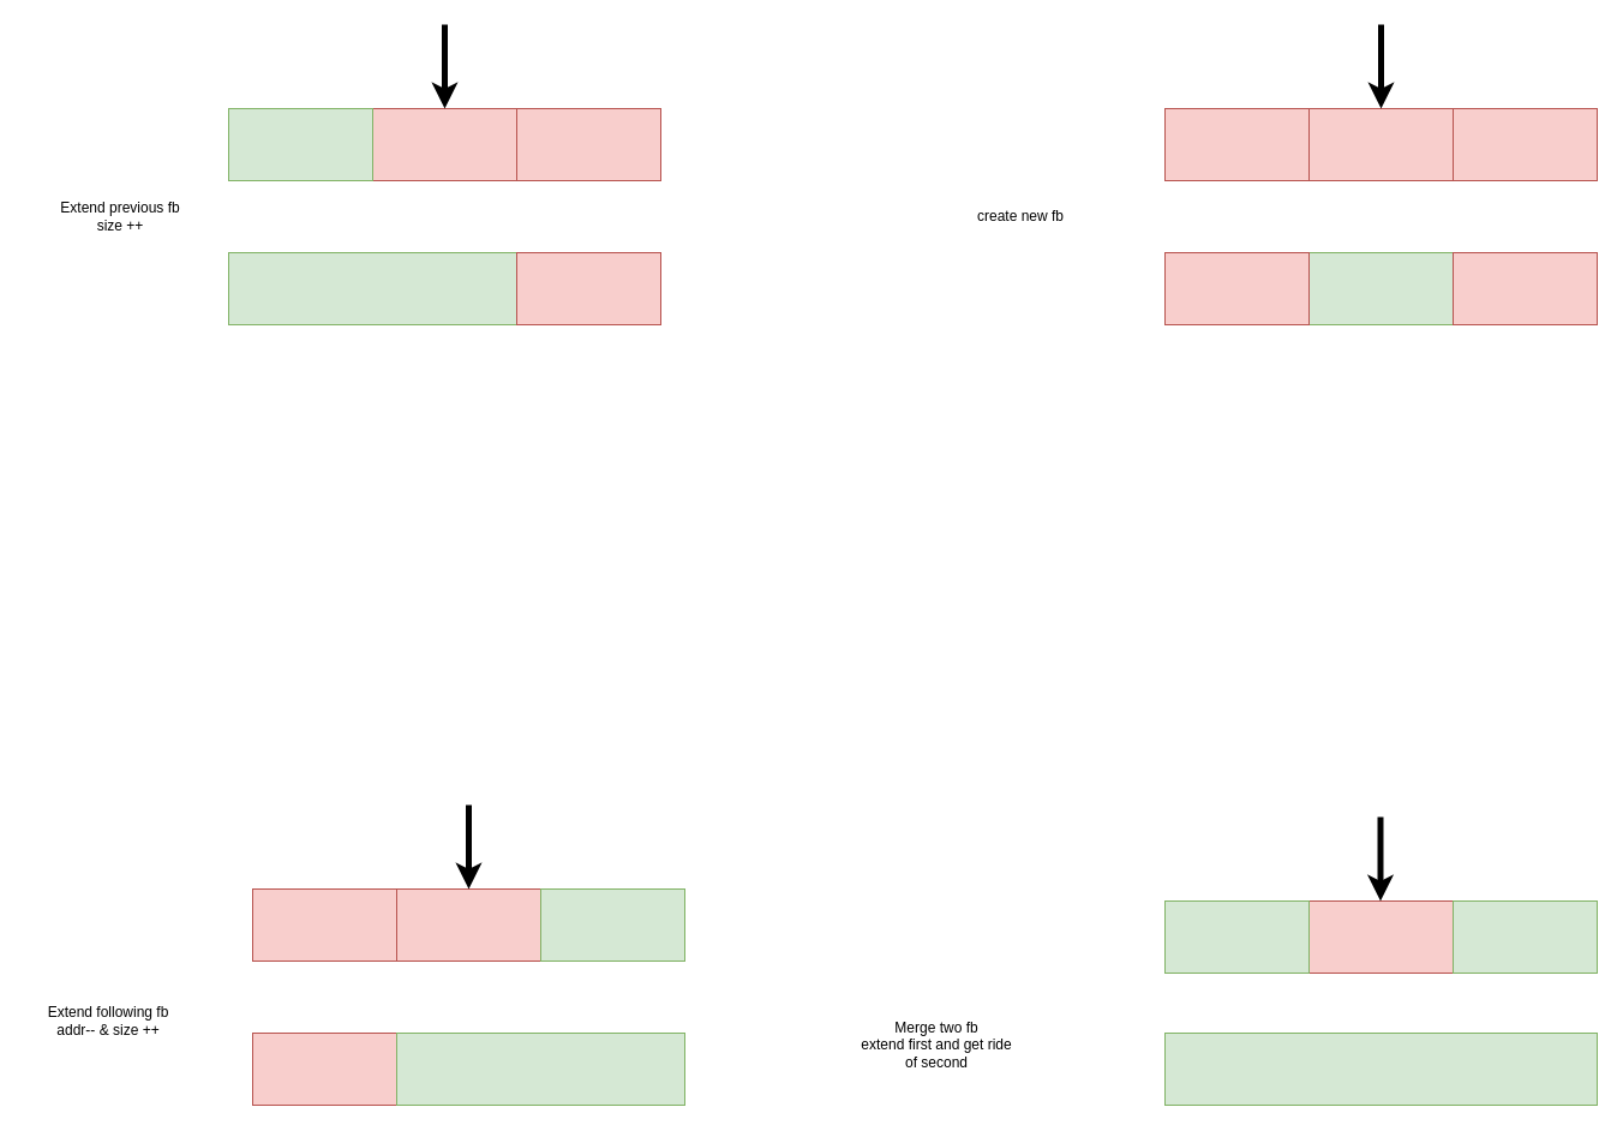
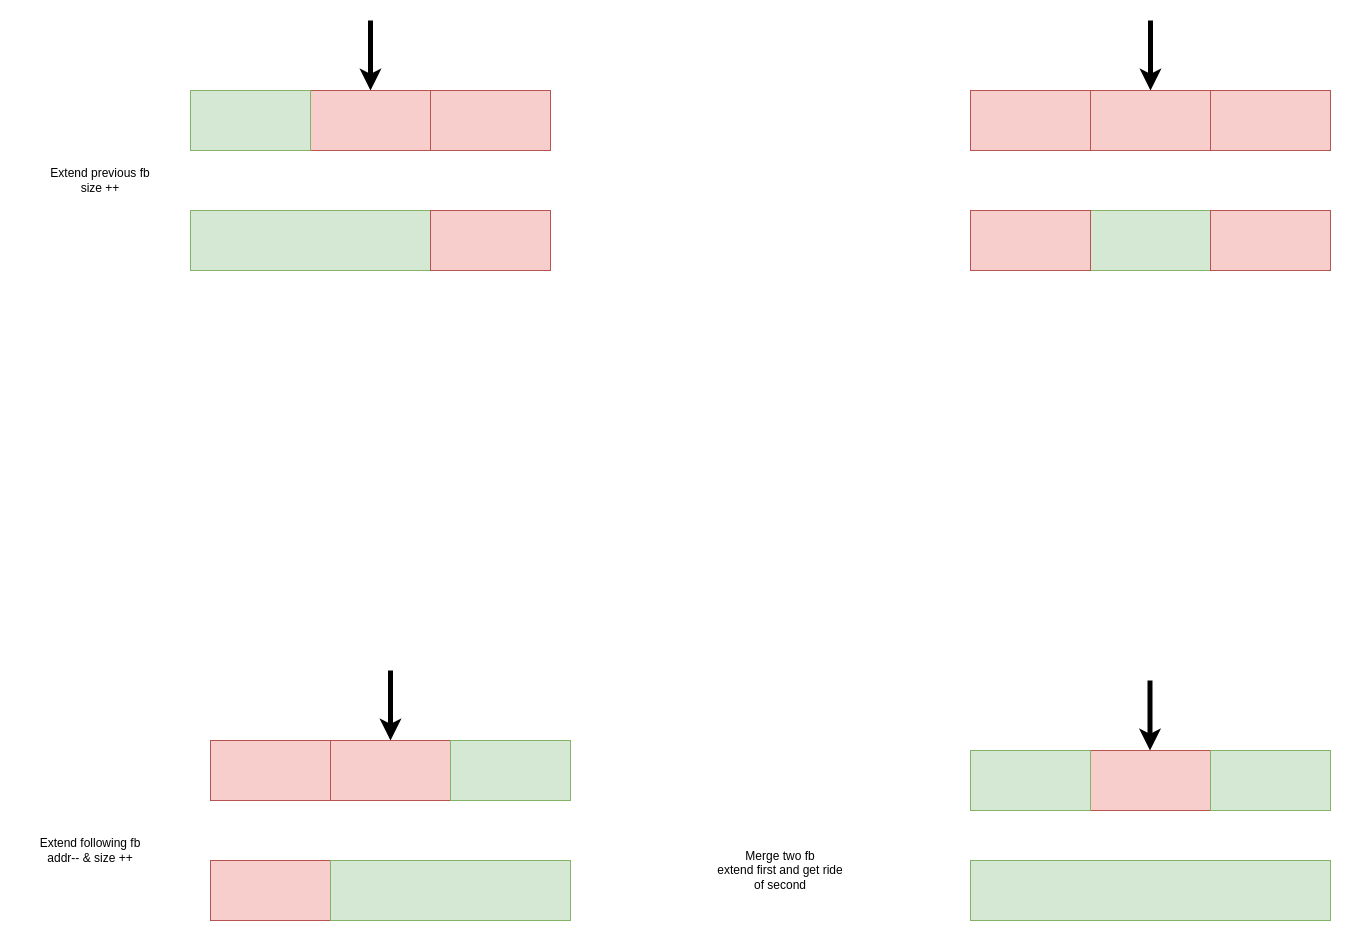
- <mxCell id="23" value="create new fb" style="text;html=1;strokeColor=none;fillColor=none;align=center;verticalAlign=middle;whiteSpace=wrap;rounded=0;" vertex="1" parent="1"><mxGeometry x="780" y="160" width="140" height="40" as="geometry" /></mxCell>
